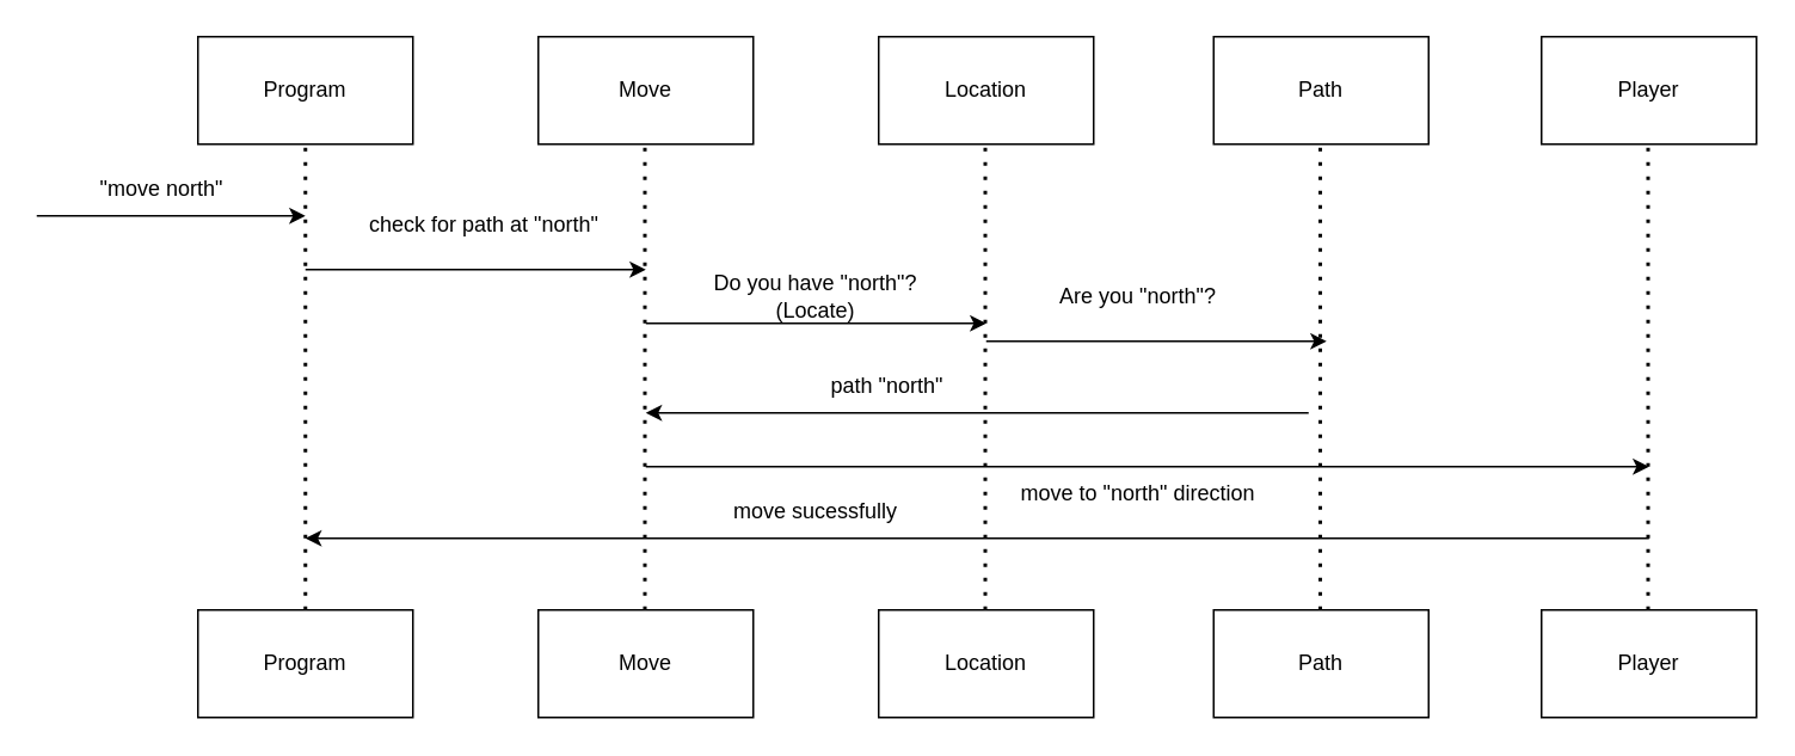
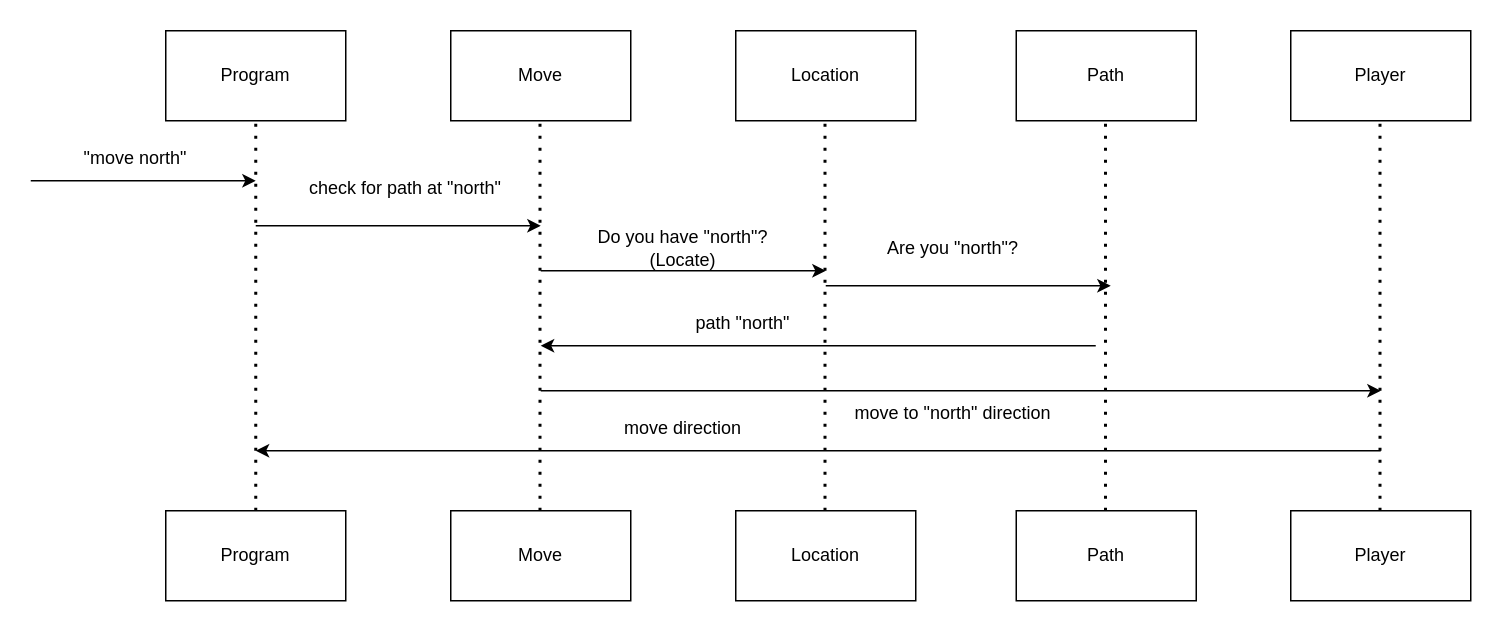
- <mxCell id="30" value="move sucessfully" style="text;html=1;align=center;verticalAlign=middle;whiteSpace=wrap;rounded=0;" vertex="1" parent="1"><mxGeometry x="380" y="270" width="150" height="30" as="geometry" /></mxCell>
+ <mxCell id="30" value="move direction" style="text;html=1;align=center;verticalAlign=middle;whiteSpace=wrap;rounded=0;" vertex="1" parent="1"><mxGeometry x="380" y="270" width="150" height="30" as="geometry" /></mxCell>
